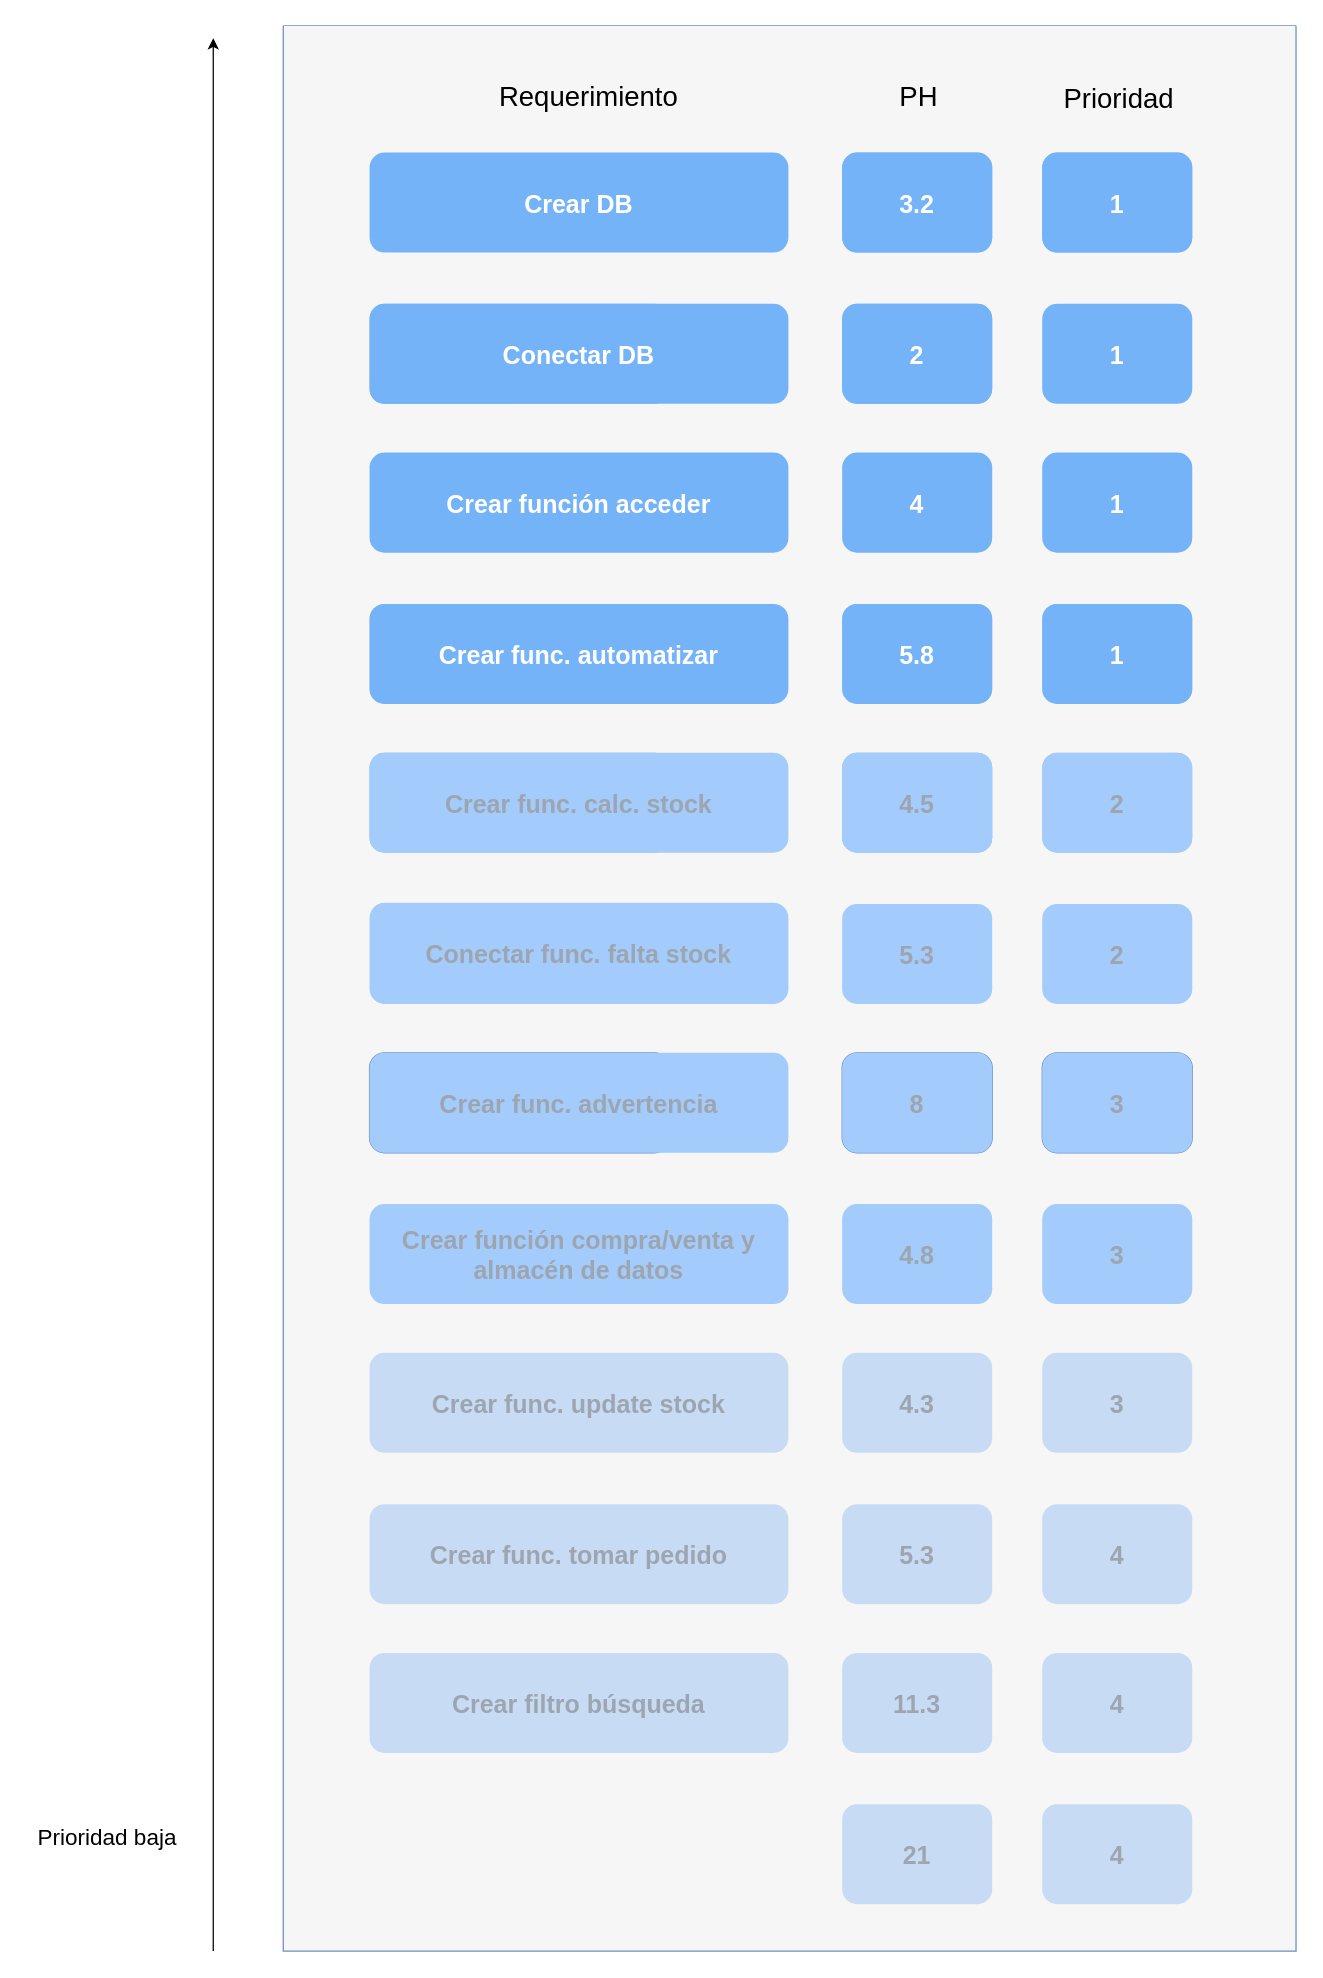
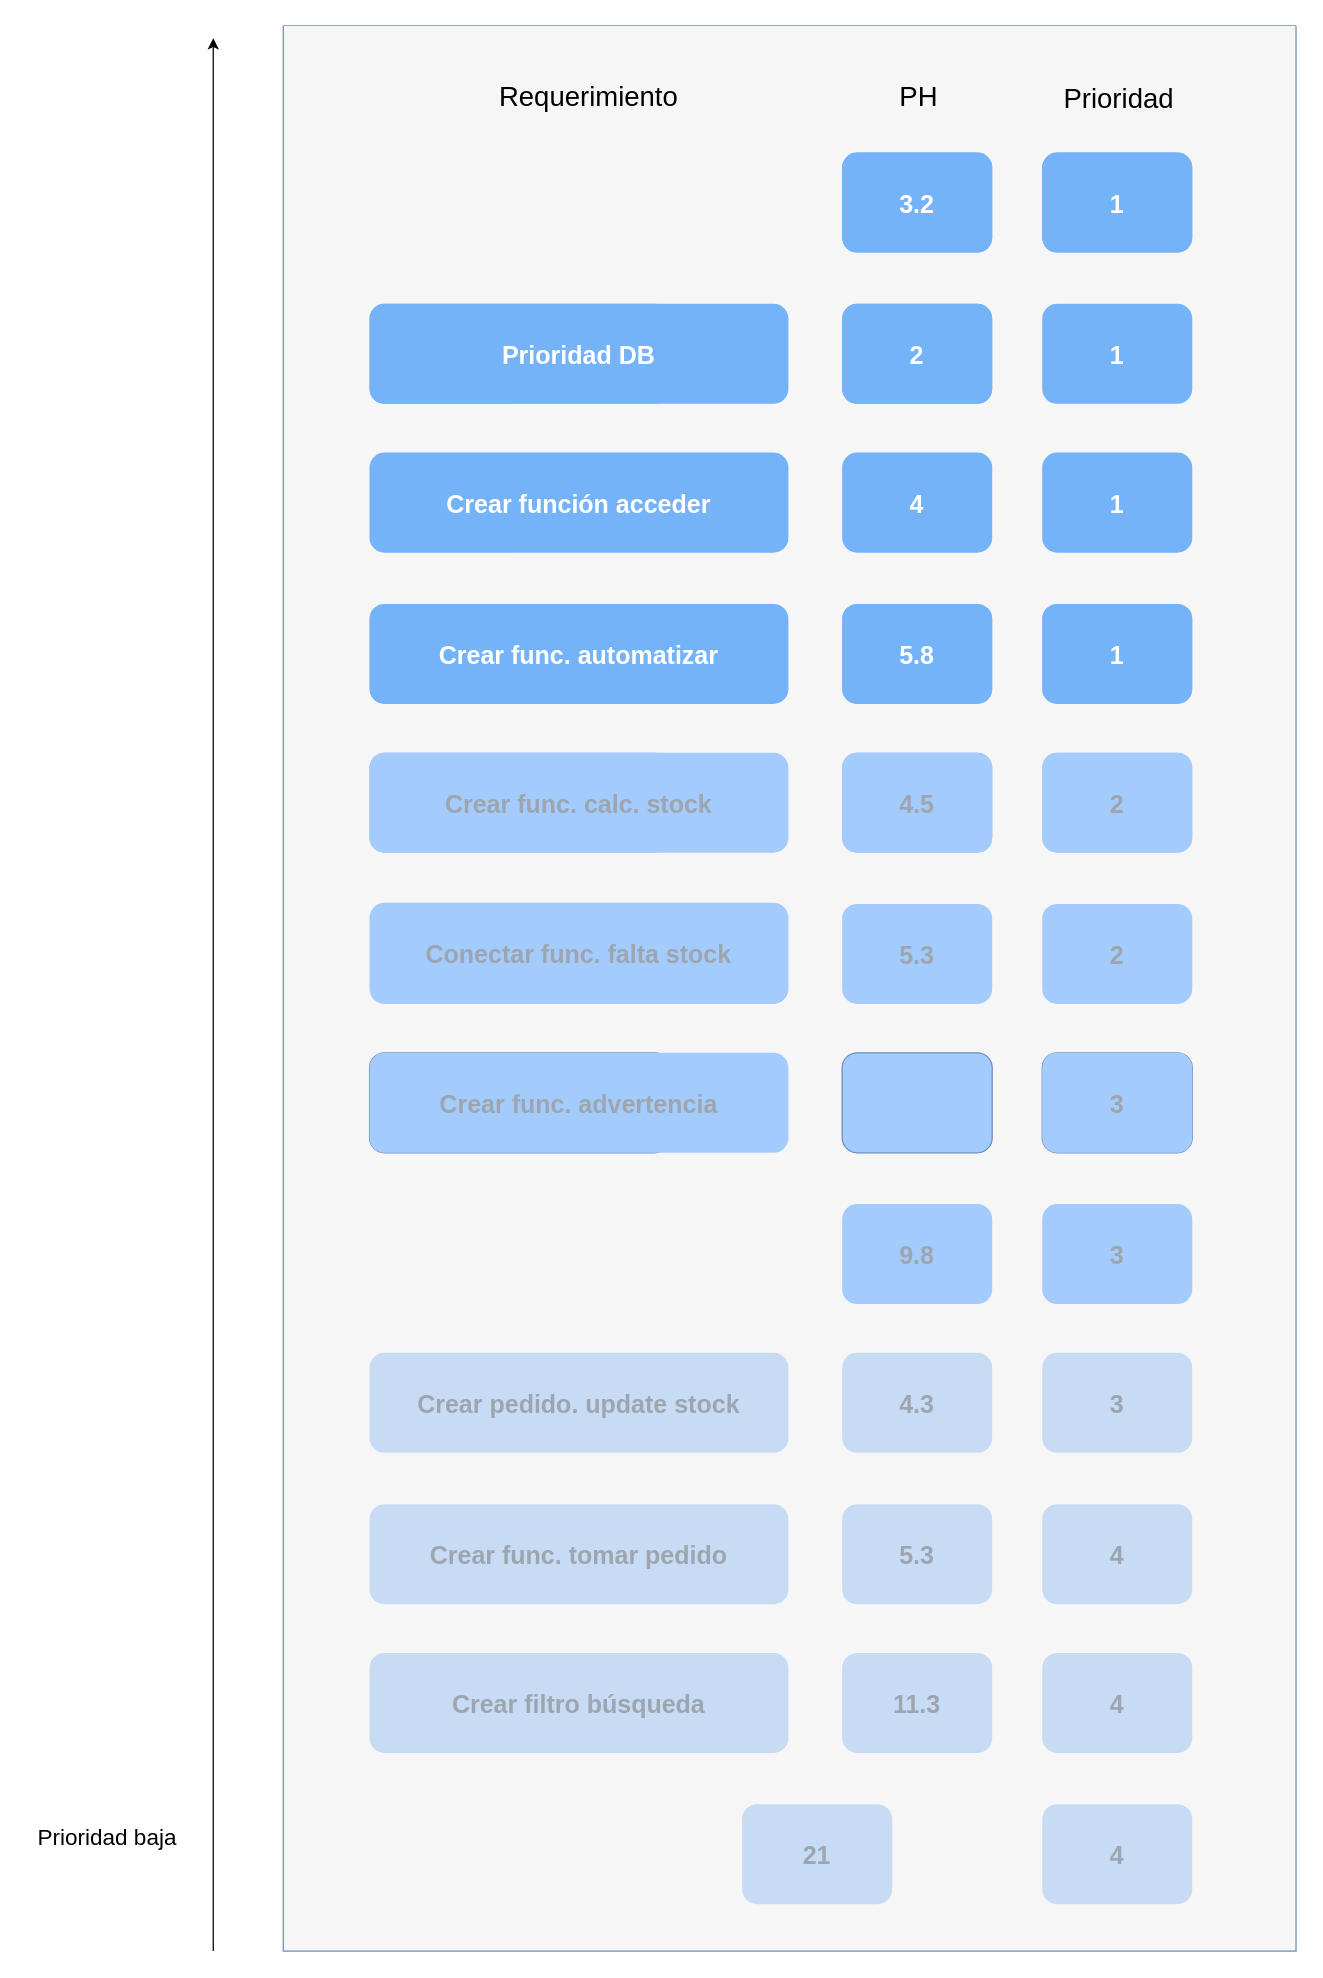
- <mxCell id="6" value="Crear DB" style="rounded=1;whiteSpace=wrap;html=1;fillColor=#75b3f9;fontColor=#ffffff;strokeColor=none;gradientColor=none;fontSize=20;fontStyle=1;imageWidth=59;" vertex="1" parent="1"><mxGeometry x="295" y="121.5" width="335" height="80" as="geometry" /></mxCell>
- <mxCell id="43" value="Conectar DB" style="rounded=1;whiteSpace=wrap;html=1;fillColor=#75b3f9;fontColor=#ffffff;strokeColor=none;gradientColor=none;fontStyle=1;fontSize=20;imageWidth=59;" vertex="1" parent="1"><mxGeometry x="295" y="242.5" width="335" height="80" as="geometry" /></mxCell>
+ <mxCell id="43" value="Prioridad DB" style="rounded=1;whiteSpace=wrap;html=1;fillColor=#75b3f9;fontColor=#ffffff;strokeColor=none;gradientColor=none;fontStyle=1;fontSize=20;imageWidth=59;" vertex="1" parent="1"><mxGeometry x="295" y="242.5" width="335" height="80" as="geometry" /></mxCell>
- <mxCell id="54" value="8" style="rounded=1;whiteSpace=wrap;html=1;fillColor=#A3CBFB;gradientColor=none;strokeColor=none;fontSize=20;fontStyle=1;fontColor=#9da6b0;" vertex="1" parent="1"><mxGeometry x="673" y="841.5" width="120" height="80" as="geometry" /></mxCell>
- <mxCell id="27" value="Crear función compra/venta y almacén de datos" style="rounded=1;whiteSpace=wrap;html=1;fillColor=#A3CBFB;gradientColor=none;strokeColor=none;fontSize=20;fontStyle=1;fontColor=#9da6b0;imageWidth=59;" vertex="1" parent="1"><mxGeometry x="295" y="962.5" width="335" height="80" as="geometry" /></mxCell>
- <mxCell id="28" value="4.8" style="rounded=1;whiteSpace=wrap;html=1;fillColor=#A3CBFB;gradientColor=none;strokeColor=none;fontSize=20;fontStyle=1;fontColor=#9da6b0;" vertex="1" parent="1"><mxGeometry x="673" y="962.5" width="120" height="80" as="geometry" /></mxCell>
+ <mxCell id="28" value="9.8" style="rounded=1;whiteSpace=wrap;html=1;fillColor=#A3CBFB;gradientColor=none;strokeColor=none;fontSize=20;fontStyle=1;fontColor=#9da6b0;" vertex="1" parent="1"><mxGeometry x="673" y="962.5" width="120" height="80" as="geometry" /></mxCell>
- <mxCell id="30" value="Crear func. update stock" style="rounded=1;whiteSpace=wrap;html=1;fillColor=#c7dbf4;gradientColor=none;strokeColor=none;fontSize=20;fontStyle=1;fontColor=#9da6b0;imageWidth=59;" vertex="1" parent="1"><mxGeometry x="295" y="1081.5" width="335" height="80" as="geometry" /></mxCell>
+ <mxCell id="30" value="Crear pedido. update stock" style="rounded=1;whiteSpace=wrap;html=1;fillColor=#c7dbf4;gradientColor=none;strokeColor=none;fontSize=20;fontStyle=1;fontColor=#9da6b0;imageWidth=59;" vertex="1" parent="1"><mxGeometry x="295" y="1081.5" width="335" height="80" as="geometry" /></mxCell>
- <mxCell id="39" value="21" style="rounded=1;whiteSpace=wrap;html=1;fillColor=#C7DBF4;strokeColor=none;gradientColor=none;fontSize=20;fontStyle=1;fontColor=#9da6b0;" vertex="1" parent="1"><mxGeometry x="673" y="1442.5" width="120" height="80" as="geometry" /></mxCell>
+ <mxCell id="39" value="21" style="rounded=1;whiteSpace=wrap;html=1;fillColor=#C7DBF4;strokeColor=none;gradientColor=none;fontSize=20;fontStyle=1;fontColor=#9da6b0;" vertex="1" parent="1"><mxGeometry x="593" y="1442.5" width="120" height="80" as="geometry" /></mxCell>
